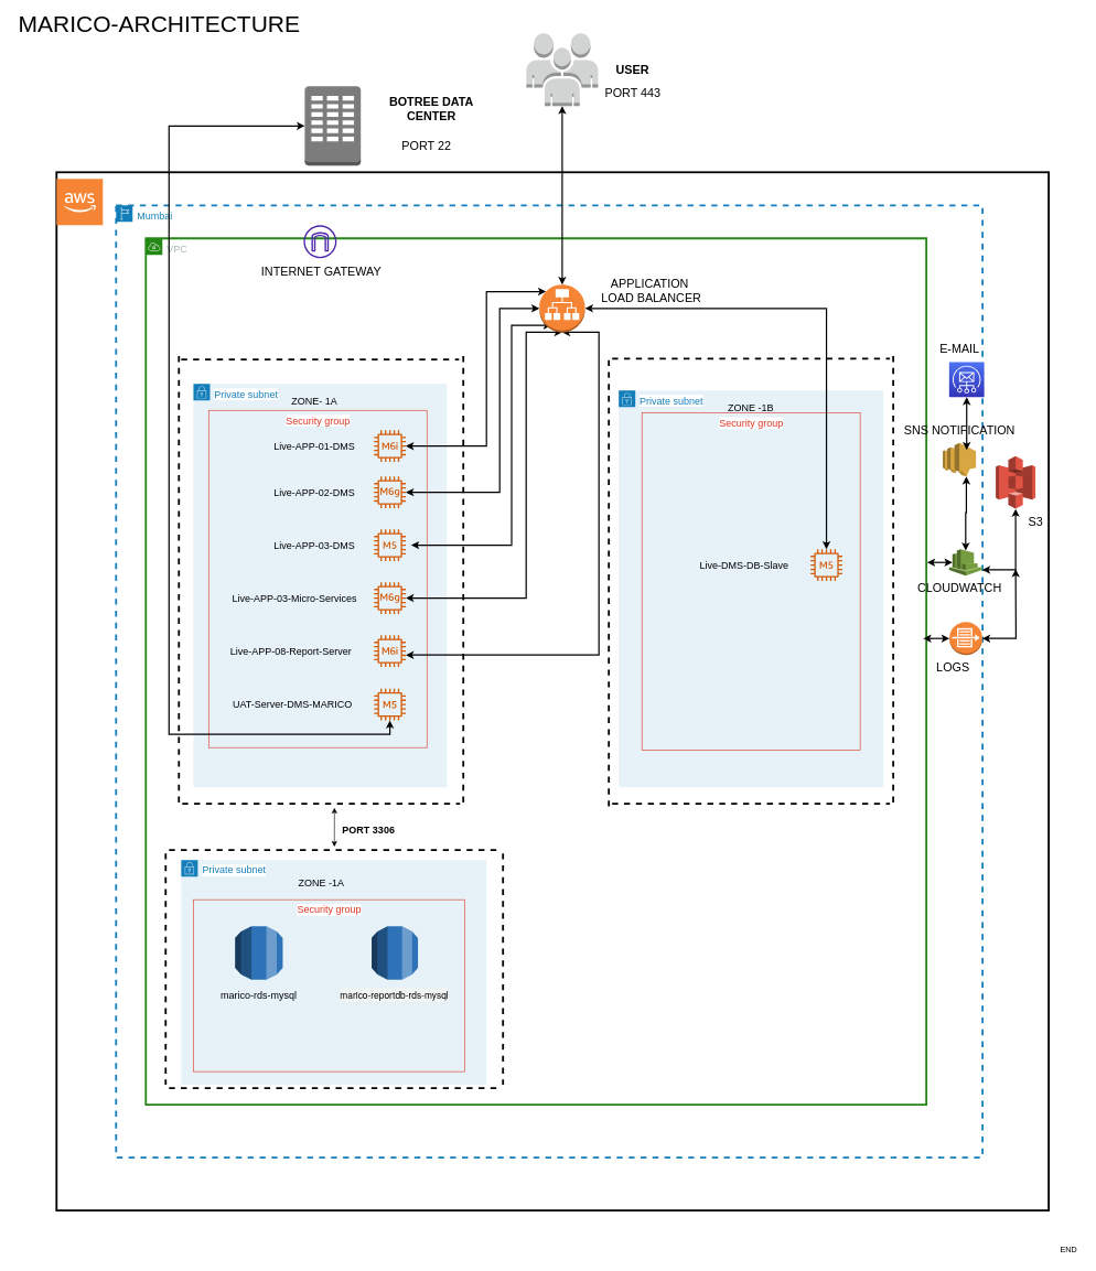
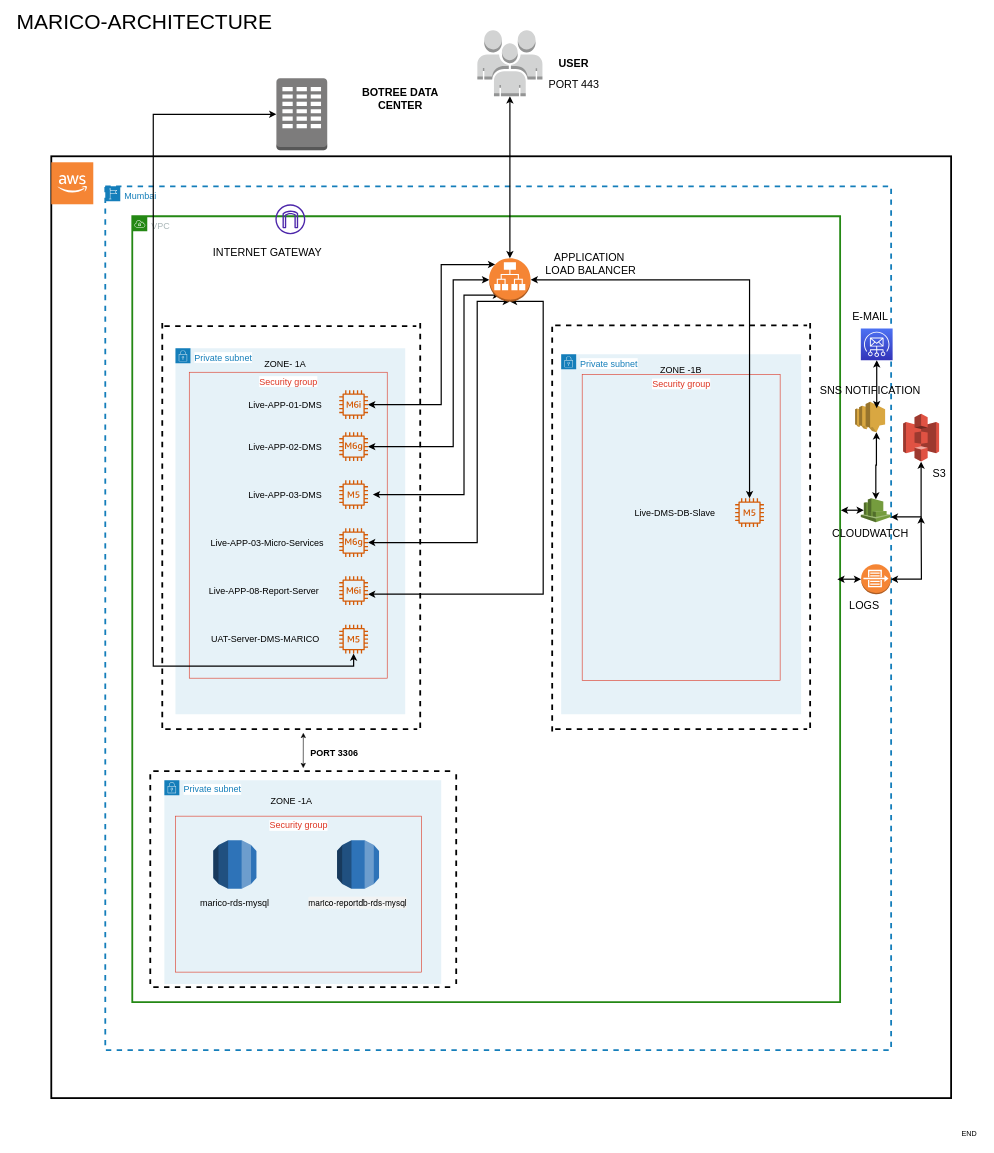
- <mxCell id="56" value="&lt;font style=&quot;font-size: 18px;&quot;&gt;BOTREE DATA CENTER&lt;/font&gt;" style="text;html=1;strokeColor=none;fillColor=none;align=center;verticalAlign=middle;whiteSpace=wrap;rounded=0;fontSize=18;fontStyle=1" parent="1" vertex="1"><mxGeometry x="555" y="150" width="194.25" height="30" as="geometry" /></mxCell>
+ <mxCell id="56" value="&lt;font style=&quot;font-size: 18px;&quot;&gt;BOTREE DATA CENTER&lt;/font&gt;" style="text;html=1;strokeColor=none;fillColor=none;align=center;verticalAlign=middle;whiteSpace=wrap;rounded=0;fontSize=18;fontStyle=1" parent="1" vertex="1"><mxGeometry x="570" y="150" width="194.25" height="30" as="geometry" /></mxCell>
- <mxCell id="57" value="PORT 22" style="text;html=1;align=center;verticalAlign=middle;resizable=0;points=[];autosize=1;strokeColor=none;fillColor=none;fontSize=18;fontColor=#000000;" parent="1" vertex="1"><mxGeometry x="593.5" y="200" width="100" height="40" as="geometry" /></mxCell>
- <mxCell id="59" value="INTERNET GATEWAY" style="text;html=1;align=center;verticalAlign=middle;resizable=0;points=[];autosize=1;strokeColor=none;fillColor=none;fontSize=18;fontColor=#000000;" parent="1" vertex="1"><mxGeometry x="385" y="390" width="200" height="40" as="geometry" /></mxCell>
+ <mxCell id="59" value="INTERNET GATEWAY" style="text;html=1;align=center;verticalAlign=middle;resizable=0;points=[];autosize=1;strokeColor=none;fillColor=none;fontSize=18;fontColor=#000000;" parent="1" vertex="1"><mxGeometry x="345" y="400" width="200" height="40" as="geometry" /></mxCell>
